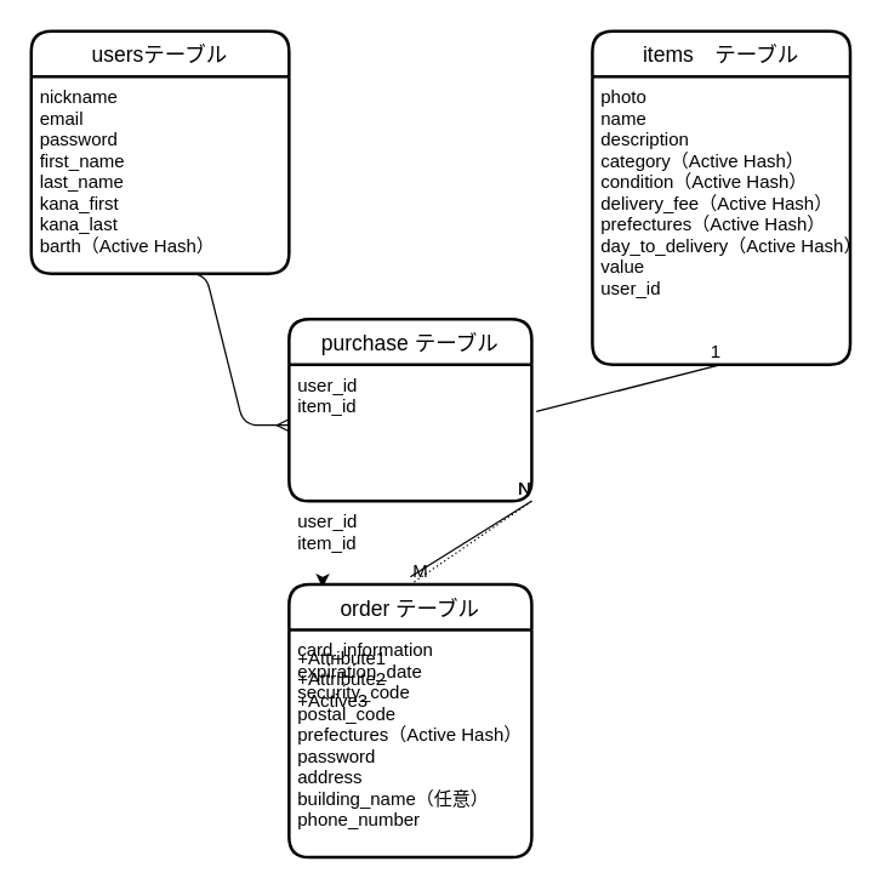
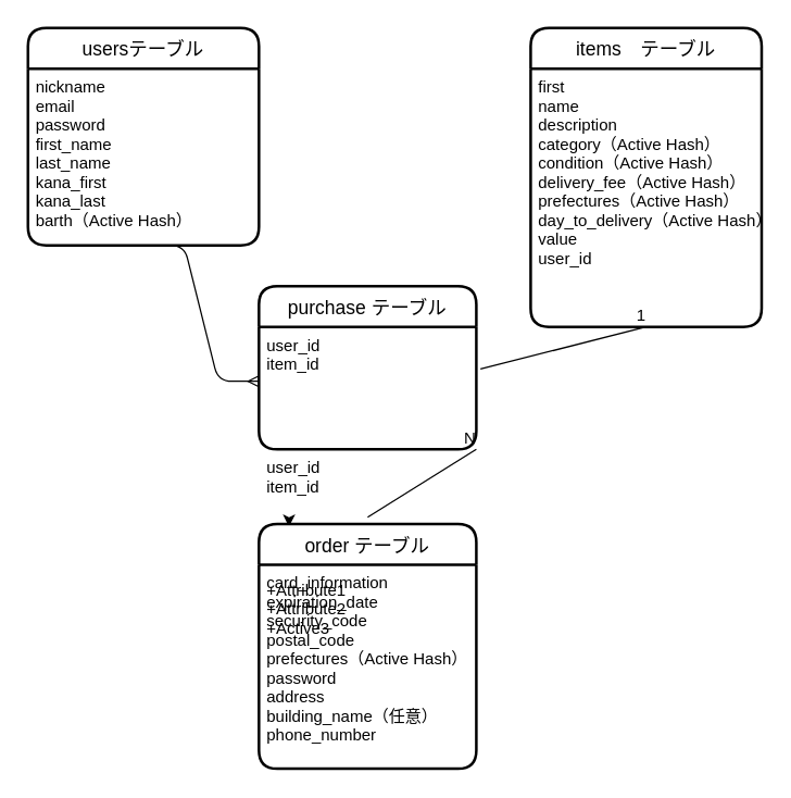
- <mxCell id="6" value="photo&#10;name&#10;description&#10;category（Active Hash）&#10;condition（Active Hash）&#10;delivery_fee（Active Hash）&#10;prefectures（Active Hash）&#10;day_to_delivery（Active Hash）&#10;value&#10;user_id&#10;" style="align=left;strokeColor=none;fillColor=none;spacingLeft=4;fontSize=12;verticalAlign=top;resizable=0;rotatable=0;part=1;" vertex="1" parent="5"><mxGeometry y="30" width="170" height="190" as="geometry" /></mxCell>
+ <mxCell id="6" value="first&#10;name&#10;description&#10;category（Active Hash）&#10;condition（Active Hash）&#10;delivery_fee（Active Hash）&#10;prefectures（Active Hash）&#10;day_to_delivery（Active Hash）&#10;value&#10;user_id&#10;" style="align=left;strokeColor=none;fillColor=none;spacingLeft=4;fontSize=12;verticalAlign=top;resizable=0;rotatable=0;part=1;" vertex="1" parent="5"><mxGeometry y="30" width="170" height="190" as="geometry" /></mxCell>
- <mxCell id="17" value="" style="endArrow=none;html=1;rounded=0;dashed=1;dashPattern=1 2;entryX=0;entryY=0;entryDx=0;entryDy=0;exitX=0.5;exitY=0;exitDx=0;exitDy=0;" edge="1" parent="1" source="15" target="13"><mxGeometry relative="1" as="geometry"><mxPoint x="210" y="340" as="sourcePoint" /><mxPoint x="370" y="340" as="targetPoint" /></mxGeometry></mxCell>
- <mxCell id="18" value="M" style="resizable=0;html=1;align=left;verticalAlign=bottom;" connectable="0" vertex="1" parent="17"><mxGeometry x="-1" relative="1" as="geometry" /></mxCell>
- <mxCell id="19" value="N" style="resizable=0;html=1;align=right;verticalAlign=bottom;" connectable="0" vertex="1" parent="17"><mxGeometry x="1" relative="1" as="geometry" /></mxCell>
